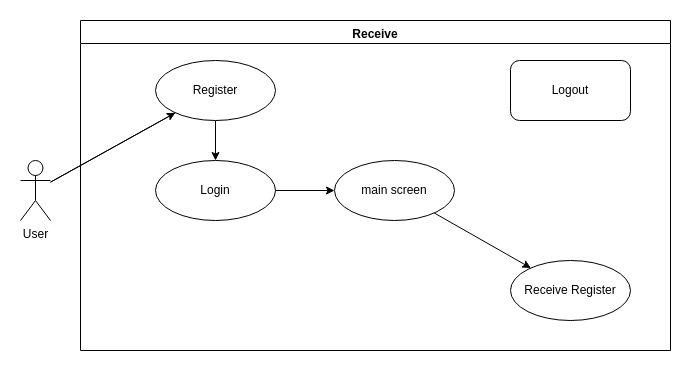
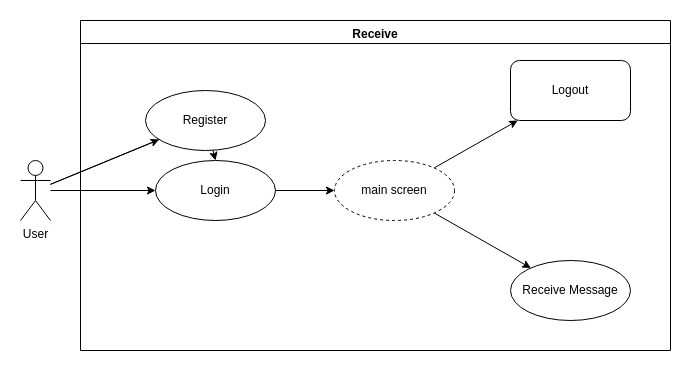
- <mxCell id="9" value="Register" style="ellipse;whiteSpace=wrap;html=1;verticalAlign=middle;" vertex="1" parent="5"><mxGeometry x="75" y="40" width="120" height="60" as="geometry" /></mxCell>
+ <mxCell id="9" value="Register" style="ellipse;whiteSpace=wrap;html=1;verticalAlign=middle;" vertex="1" parent="5"><mxGeometry x="65" y="70" width="120" height="60" as="geometry" /></mxCell>
+ <mxCell id="10" value="" style="edgeStyle=none;rounded=0;orthogonalLoop=1;jettySize=auto;html=1;" edge="1" parent="5" source="12" target="13"><mxGeometry relative="1" as="geometry" /></mxCell>
+ <mxCell id="2" value="" style="rounded=0;orthogonalLoop=1;jettySize=auto;html=1;" edge="1" parent="1" source="4" target="7"><mxGeometry relative="1" as="geometry" /></mxCell>
- <mxCell id="12" value="main screen" style="ellipse;whiteSpace=wrap;html=1;" vertex="1" parent="5"><mxGeometry x="254" y="140" width="120" height="60" as="geometry" /></mxCell>
+ <mxCell id="12" value="main screen" style="ellipse;whiteSpace=wrap;html=1;dashed=1;" vertex="1" parent="5"><mxGeometry x="254" y="140" width="120" height="60" as="geometry" /></mxCell>
- <mxCell id="14" value="Receive Register" style="ellipse;whiteSpace=wrap;html=1;" vertex="1" parent="5"><mxGeometry x="430" y="240" width="120" height="60" as="geometry" /></mxCell>
+ <mxCell id="14" value="Receive Message" style="ellipse;whiteSpace=wrap;html=1;" vertex="1" parent="5"><mxGeometry x="430" y="240" width="120" height="60" as="geometry" /></mxCell>
